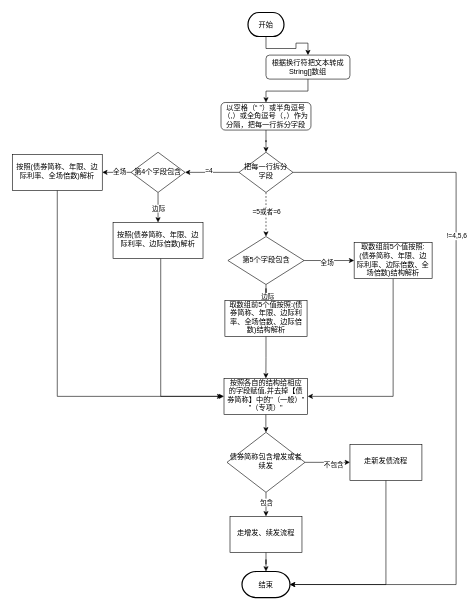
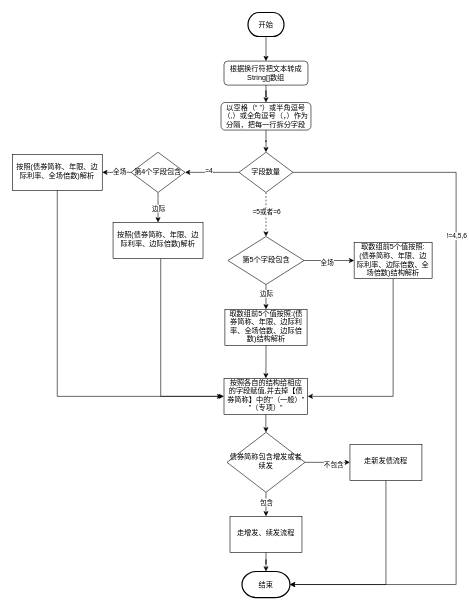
- <mxCell id="12" value="根据换行符把文本转成String[]数组" style="rounded=1;whiteSpace=wrap;html=1;fontSize=12;glass=0;strokeWidth=1;shadow=0;" vertex="1" parent="1"><mxGeometry x="443" y="91" width="140" height="40" as="geometry" /></mxCell>
+ <mxCell id="12" value="根据换行符把文本转成String[]数组" style="rounded=1;whiteSpace=wrap;html=1;fontSize=12;glass=0;strokeWidth=1;shadow=0;" vertex="1" parent="1"><mxGeometry x="373" y="101" width="140" height="40" as="geometry" /></mxCell>
- <mxCell id="8" value="把每一行拆分字段" style="rhombus;whiteSpace=wrap;html=1;shadow=0;fontFamily=Helvetica;fontSize=12;align=center;strokeWidth=1;spacing=6;spacingTop=-4;" parent="1" vertex="1"><mxGeometry x="398" y="253" width="90" height="67" as="geometry" /></mxCell>
+ <mxCell id="8" value="字段数量" style="rhombus;whiteSpace=wrap;html=1;shadow=0;fontFamily=Helvetica;fontSize=12;align=center;strokeWidth=1;spacing=6;spacingTop=-4;" parent="1" vertex="1"><mxGeometry x="398" y="253" width="90" height="67" as="geometry" /></mxCell>
- <mxCell id="30" value="取数组前5个值按照:(债券简称、年限、边际利率、全场倍数、边际倍数)结构解析" style="whiteSpace=wrap;html=1;shadow=0;strokeWidth=1;spacing=6;spacingTop=-4;" vertex="1" parent="1"><mxGeometry x="374.5" y="500" width="137" height="60" as="geometry" /></mxCell>
+ <mxCell id="30" value="取数组前5个值按照:(债券简称、年限、边际利率、全场倍数、边际倍数)结构解析" style="whiteSpace=wrap;html=1;shadow=0;strokeWidth=1;spacing=6;spacingTop=-4;" vertex="1" parent="1"><mxGeometry x="374.5" y="515" width="137" height="60" as="geometry" /></mxCell>
